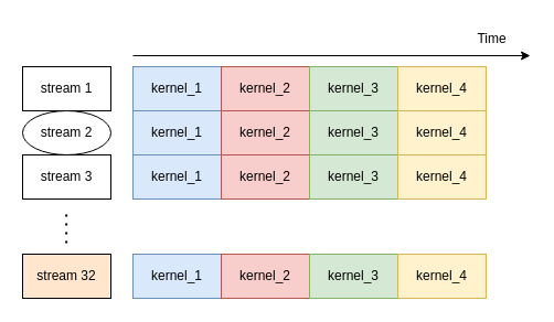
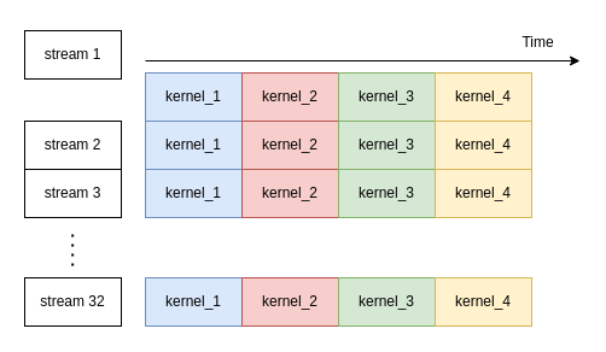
- <mxCell id="8" value="stream 1" style="rounded=0;whiteSpace=wrap;html=1;" vertex="1" parent="1"><mxGeometry x="20" y="60" width="80" height="40" as="geometry" /></mxCell>
+ <mxCell id="8" value="stream 1" style="rounded=0;whiteSpace=wrap;html=1;" vertex="1" parent="1"><mxGeometry x="20" y="25" width="80" height="40" as="geometry" /></mxCell>
- <mxCell id="13" value="stream 2" style="ellipse;whiteSpace=wrap;html=1;" vertex="1" parent="1"><mxGeometry x="20" y="100" width="80" height="40" as="geometry" /></mxCell>
+ <mxCell id="13" value="stream 2" style="rounded=0;whiteSpace=wrap;html=1;" vertex="1" parent="1"><mxGeometry x="20" y="100" width="80" height="40" as="geometry" /></mxCell>
- <mxCell id="23" value="stream 32" style="rounded=0;whiteSpace=wrap;html=1;fillColor=#ffe6cc;" vertex="1" parent="1"><mxGeometry x="20" y="230" width="80" height="40" as="geometry" /></mxCell>
+ <mxCell id="23" value="stream 32" style="rounded=0;whiteSpace=wrap;html=1;" vertex="1" parent="1"><mxGeometry x="20" y="230" width="80" height="40" as="geometry" /></mxCell>
